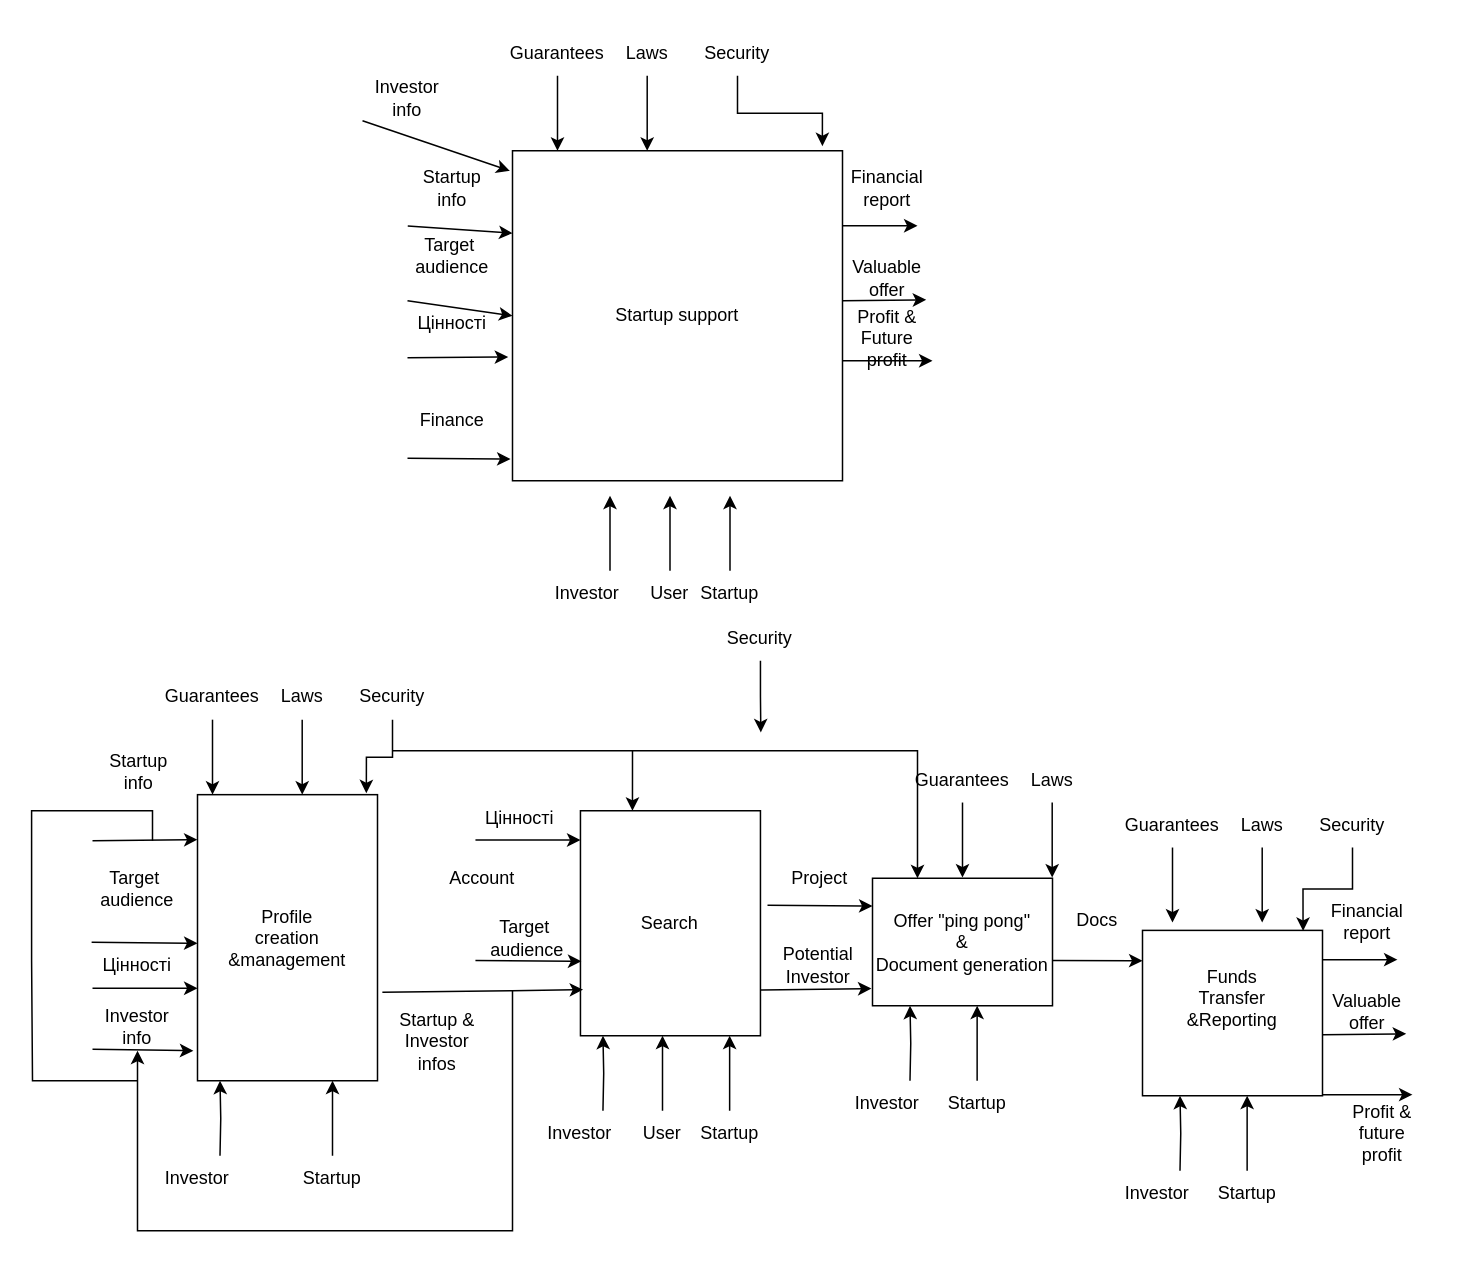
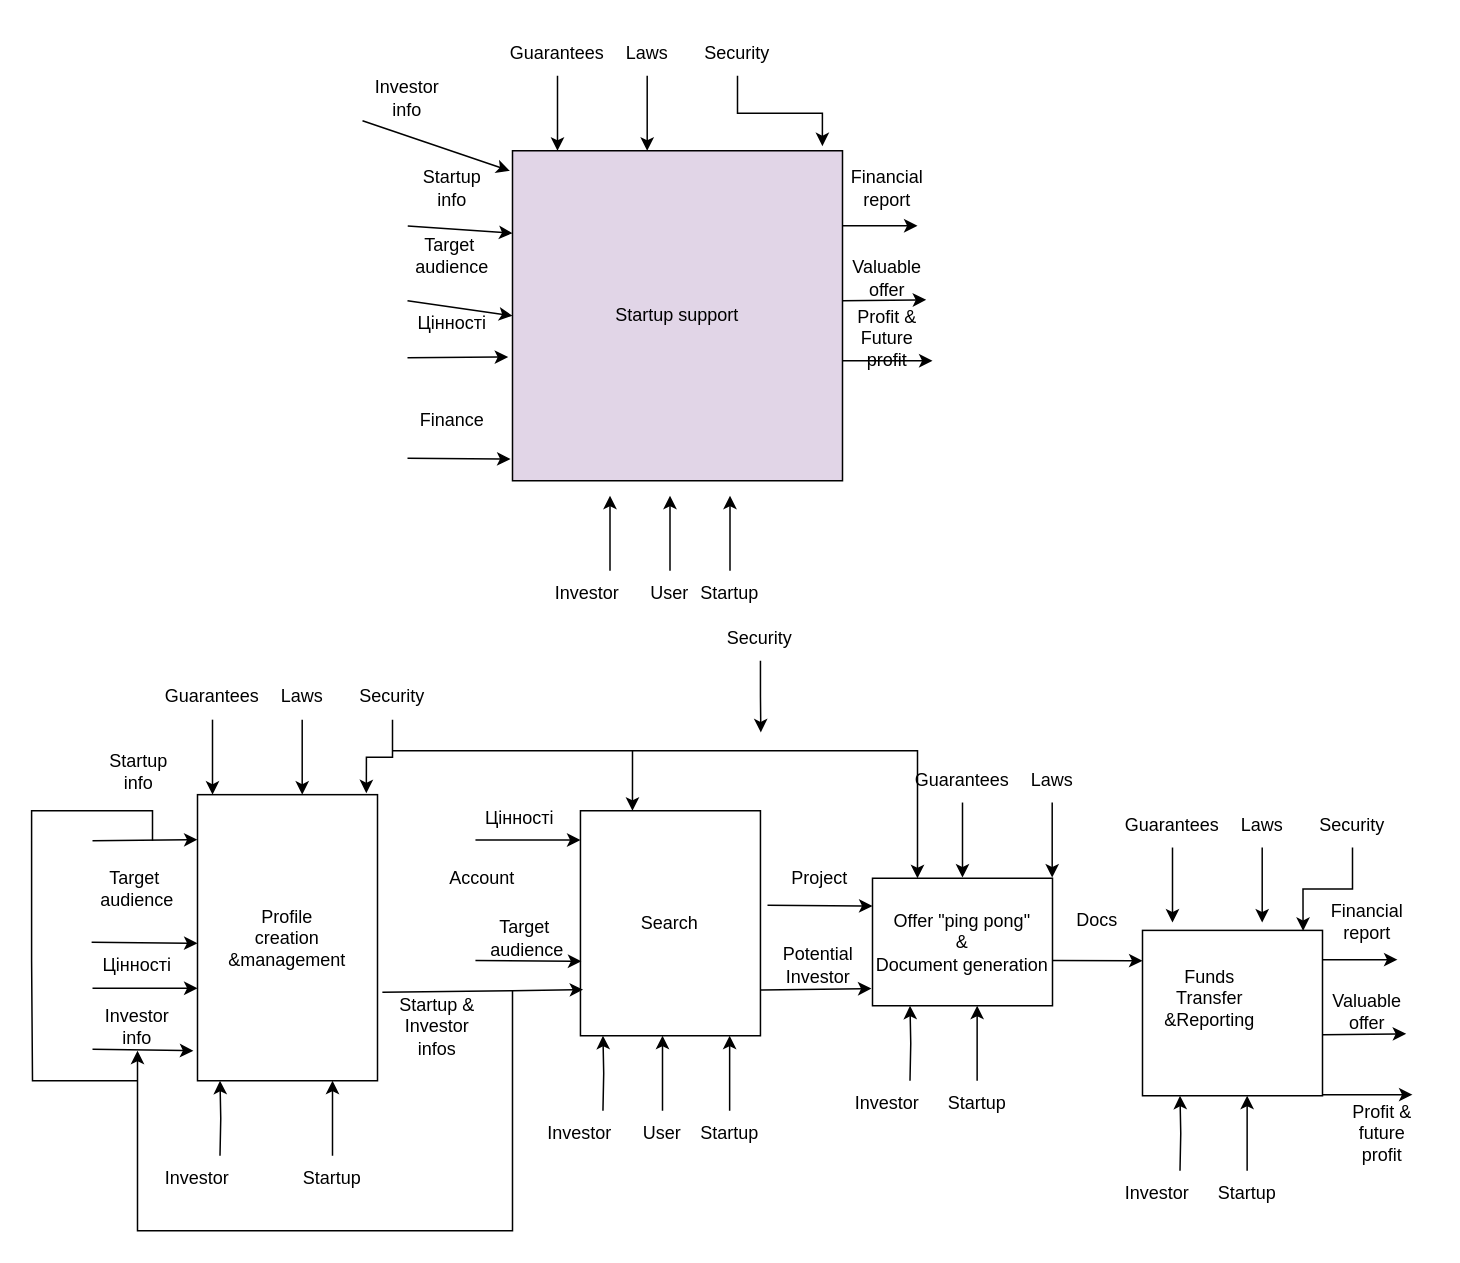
- <mxCell id="2" value="Startup support" style="whiteSpace=wrap;html=1;aspect=fixed;" parent="1" vertex="1"><mxGeometry x="341" y="100" width="220" height="220" as="geometry" /></mxCell>
+ <mxCell id="2" value="Startup support" style="whiteSpace=wrap;html=1;aspect=fixed;fillColor=#e1d5e7;" parent="1" vertex="1"><mxGeometry x="341" y="100" width="220" height="220" as="geometry" /></mxCell>
- <mxCell id="92" value="Funds&lt;br&gt;Transfer&lt;br&gt;&amp;amp;Reporting" style="text;html=1;strokeColor=none;fillColor=none;align=center;verticalAlign=middle;whiteSpace=wrap;rounded=0;" parent="1" vertex="1"><mxGeometry x="791" y="650" width="60" height="30" as="geometry" /></mxCell>
+ <mxCell id="92" value="Funds&lt;br&gt;Transfer&lt;br&gt;&amp;amp;Reporting" style="text;html=1;strokeColor=none;fillColor=none;align=center;verticalAlign=middle;whiteSpace=wrap;rounded=0;" parent="1" vertex="1"><mxGeometry x="776" y="650" width="60" height="30" as="geometry" /></mxCell>
- <mxCell id="69" value="Startup &amp;amp; Investor infos" style="text;html=1;strokeColor=none;fillColor=none;align=center;verticalAlign=middle;whiteSpace=wrap;rounded=0;" parent="1" vertex="1"><mxGeometry x="261" y="679.04" width="60" height="30" as="geometry" /></mxCell>
+ <mxCell id="69" value="Startup &amp;amp; Investor infos" style="text;html=1;strokeColor=none;fillColor=none;align=center;verticalAlign=middle;whiteSpace=wrap;rounded=0;" parent="1" vertex="1"><mxGeometry x="261" y="669.04" width="60" height="30" as="geometry" /></mxCell>
